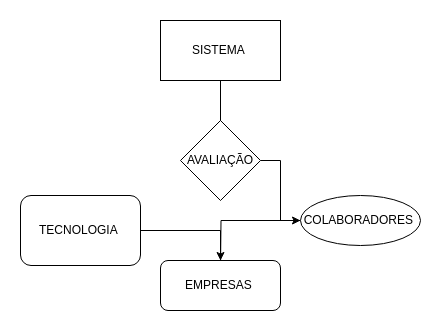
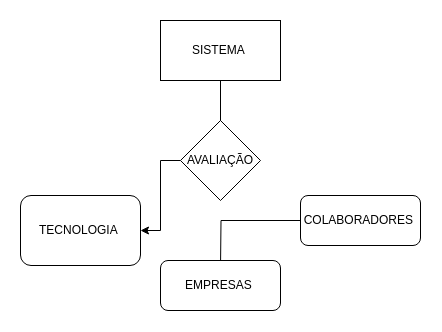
- <mxCell id="5" style="edgeStyle=orthogonalEdgeStyle;rounded=0;orthogonalLoop=1;jettySize=auto;html=1;" edge="1" parent="1" source="6" target="10"><mxGeometry relative="1" as="geometry" /></mxCell>
+ <mxCell id="5" style="edgeStyle=orthogonalEdgeStyle;rounded=0;orthogonalLoop=1;jettySize=auto;html=1;entryX=1;entryY=0.5;entryDx=0;entryDy=0;" edge="1" parent="1" source="6" target="8"><mxGeometry relative="1" as="geometry" /></mxCell>
- <mxCell id="10" value="COLABORADORES&amp;nbsp;" style="ellipse;whiteSpace=wrap;html=1;" vertex="1" parent="1"><mxGeometry x="300" y="195" width="120" height="50" as="geometry" /></mxCell>
+ <mxCell id="10" value="COLABORADORES&amp;nbsp;" style="rounded=1;whiteSpace=wrap;html=1;" vertex="1" parent="1"><mxGeometry x="300" y="195" width="120" height="50" as="geometry" /></mxCell>
- <mxCell id="7" style="edgeStyle=orthogonalEdgeStyle;rounded=0;orthogonalLoop=1;jettySize=auto;html=1;entryX=0.5;entryY=0;entryDx=0;entryDy=0;" edge="1" parent="1" source="8" target="11"><mxGeometry relative="1" as="geometry" /></mxCell>
